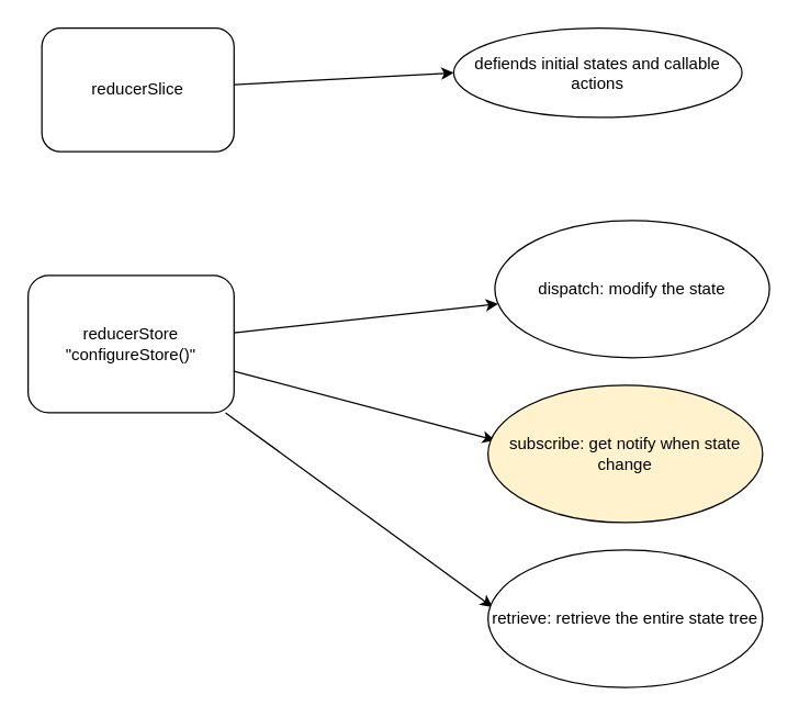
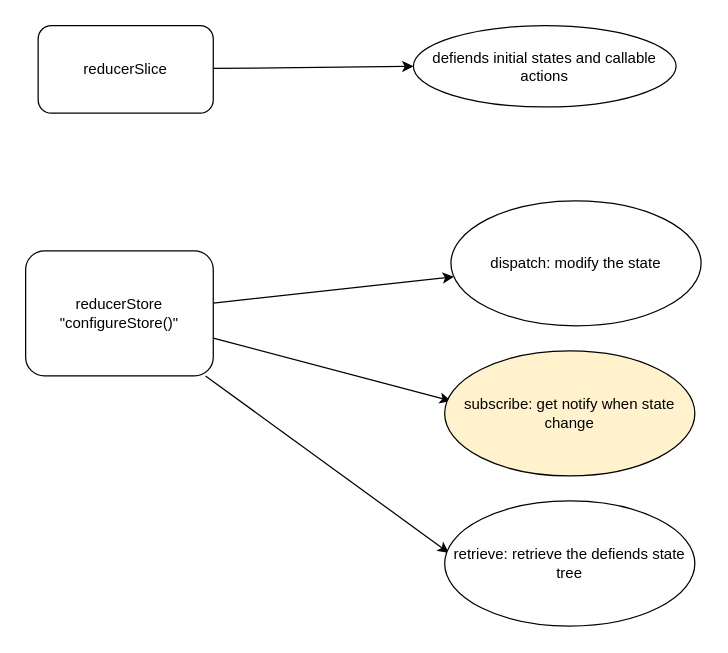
- <mxCell id="3" value="reducerSlice" style="rounded=1;whiteSpace=wrap;html=1;" vertex="1" parent="1"><mxGeometry x="30" y="20" width="140" height="90" as="geometry" /></mxCell>
+ <mxCell id="3" value="reducerSlice" style="rounded=1;whiteSpace=wrap;html=1;" vertex="1" parent="1"><mxGeometry x="30" y="20" width="140" height="70" as="geometry" /></mxCell>
- <mxCell id="11" value="retrieve: retrieve the entire state tree" style="ellipse;whiteSpace=wrap;html=1;" vertex="1" parent="1"><mxGeometry x="355" y="400" width="200" height="100" as="geometry" /></mxCell>
+ <mxCell id="11" value="retrieve: retrieve the defiends state tree" style="ellipse;whiteSpace=wrap;html=1;" vertex="1" parent="1"><mxGeometry x="355" y="400" width="200" height="100" as="geometry" /></mxCell>
